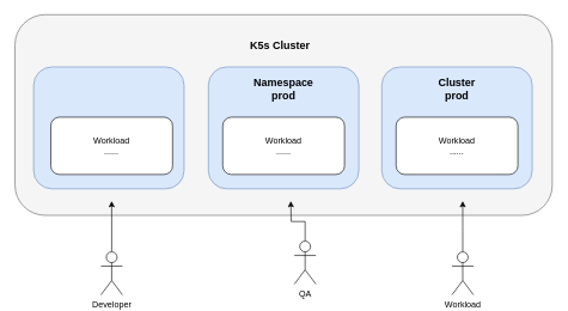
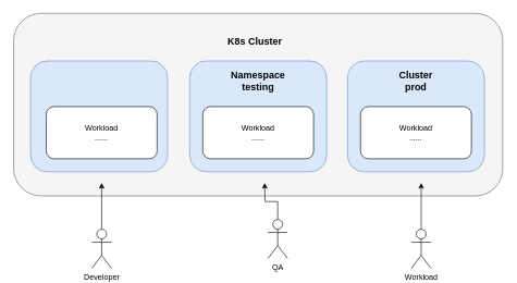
- <mxCell id="3" value="K5s Cluster" style="text;html=1;strokeColor=none;fillColor=none;align=center;verticalAlign=middle;whiteSpace=wrap;rounded=0;fontSize=15;fontStyle=1" vertex="1" parent="1"><mxGeometry x="335" y="48" width="110" height="30" as="geometry" /></mxCell>
+ <mxCell id="3" value="K8s Cluster" style="text;html=1;strokeColor=none;fillColor=none;align=center;verticalAlign=middle;whiteSpace=wrap;rounded=0;fontSize=15;fontStyle=1" vertex="1" parent="1"><mxGeometry x="335" y="48" width="110" height="30" as="geometry" /></mxCell>
- <mxCell id="6" value="Namespace&lt;br&gt;prod" style="text;html=1;strokeColor=none;fillColor=none;align=center;verticalAlign=middle;whiteSpace=wrap;rounded=0;fontSize=15;fontStyle=1" vertex="1" parent="1"><mxGeometry x="340" y="108" width="110" height="30" as="geometry" /></mxCell>
+ <mxCell id="6" value="Namespace&lt;br&gt;testing" style="text;html=1;strokeColor=none;fillColor=none;align=center;verticalAlign=middle;whiteSpace=wrap;rounded=0;fontSize=15;fontStyle=1" vertex="1" parent="1"><mxGeometry x="340" y="108" width="110" height="30" as="geometry" /></mxCell>
